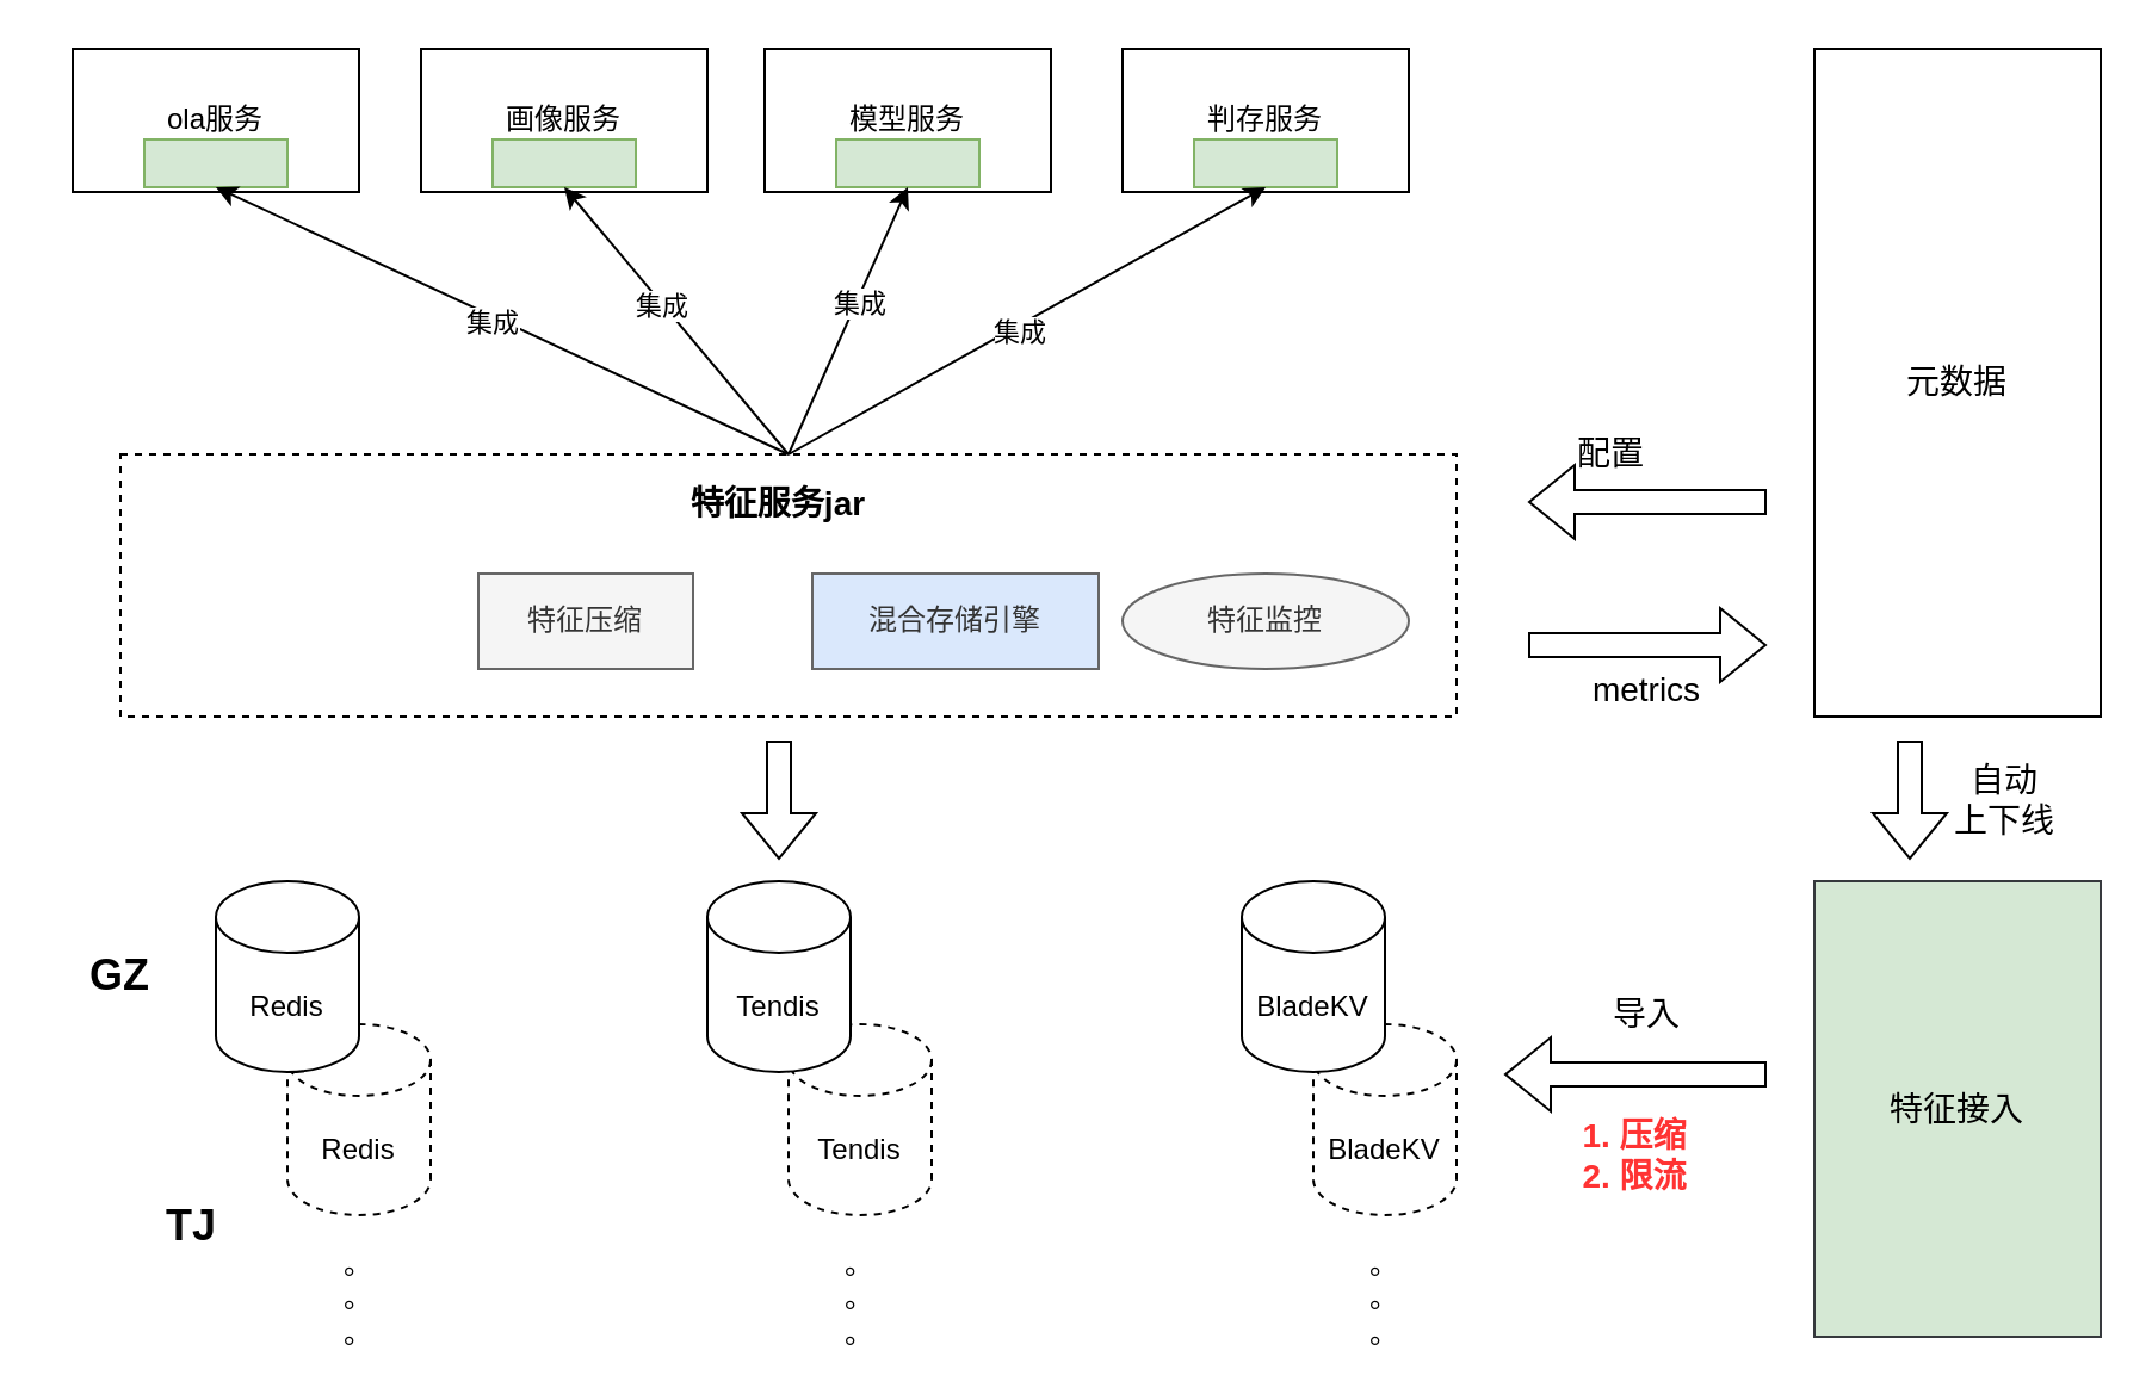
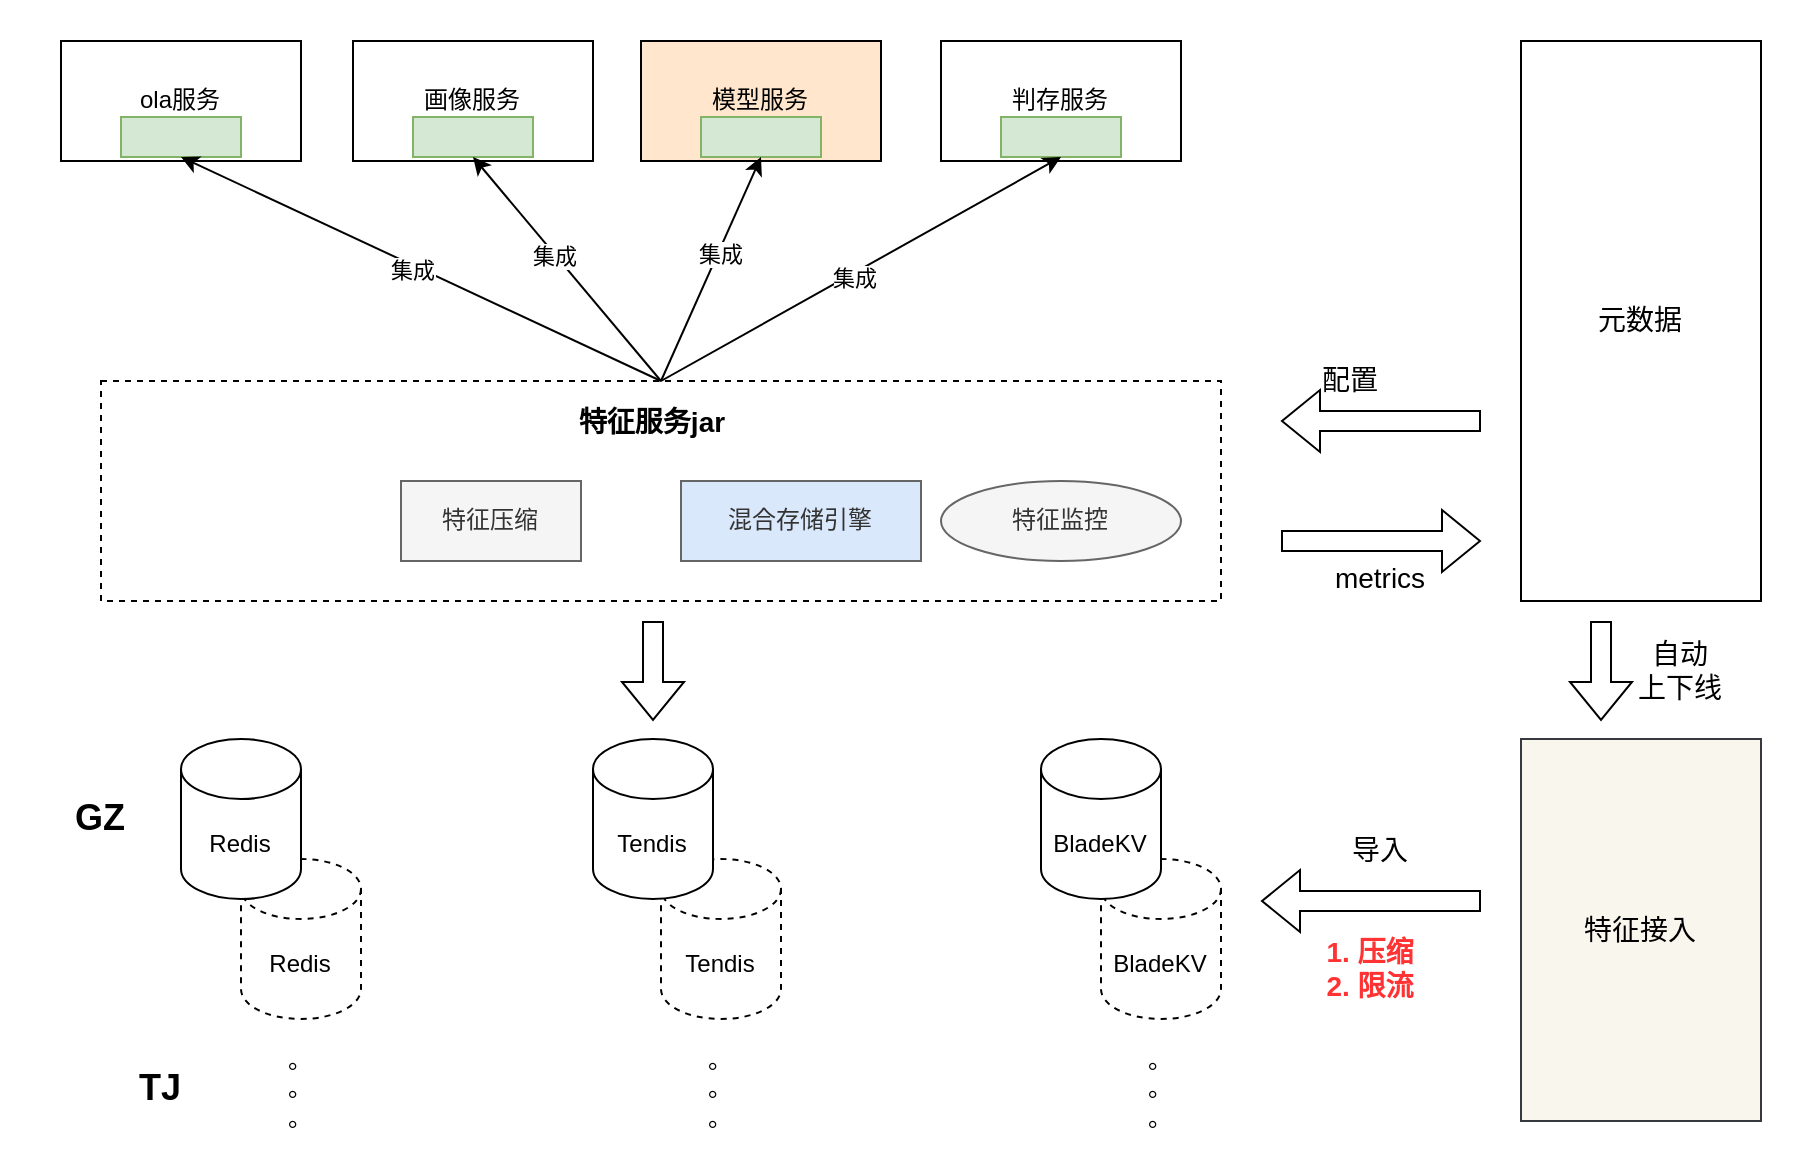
- <mxCell id="8" value="模型服务" style="rounded=0;whiteSpace=wrap;html=1;" vertex="1" parent="1"><mxGeometry x="320" y="20" width="120" height="60" as="geometry" /></mxCell>
+ <mxCell id="8" value="模型服务" style="rounded=0;whiteSpace=wrap;html=1;fillColor=#ffe6cc;" vertex="1" parent="1"><mxGeometry x="320" y="20" width="120" height="60" as="geometry" /></mxCell>
- <mxCell id="40" value="特征接入" style="rounded=0;whiteSpace=wrap;html=1;fontSize=14;fillColor=#d5e8d4;strokeColor=#36393d;" vertex="1" parent="1"><mxGeometry x="760" y="369" width="120" height="191" as="geometry" /></mxCell>
+ <mxCell id="40" value="特征接入" style="rounded=0;whiteSpace=wrap;html=1;fontSize=14;fillColor=#f9f7ed;strokeColor=#36393d;" vertex="1" parent="1"><mxGeometry x="760" y="369" width="120" height="191" as="geometry" /></mxCell>
- <mxCell id="34" value="&lt;b&gt;&lt;font style=&quot;font-size: 18px&quot;&gt;TJ&lt;/font&gt;&lt;/b&gt;" style="text;html=1;strokeColor=none;fillColor=none;align=center;verticalAlign=middle;whiteSpace=wrap;rounded=0;dashed=1;" vertex="1" parent="1"><mxGeometry x="50" y="499" width="60" height="30" as="geometry" /></mxCell>
+ <mxCell id="34" value="&lt;b&gt;&lt;font style=&quot;font-size: 18px&quot;&gt;TJ&lt;/font&gt;&lt;/b&gt;" style="text;html=1;strokeColor=none;fillColor=none;align=center;verticalAlign=middle;whiteSpace=wrap;rounded=0;dashed=1;" vertex="1" parent="1"><mxGeometry x="50" y="529" width="60" height="30" as="geometry" /></mxCell>
